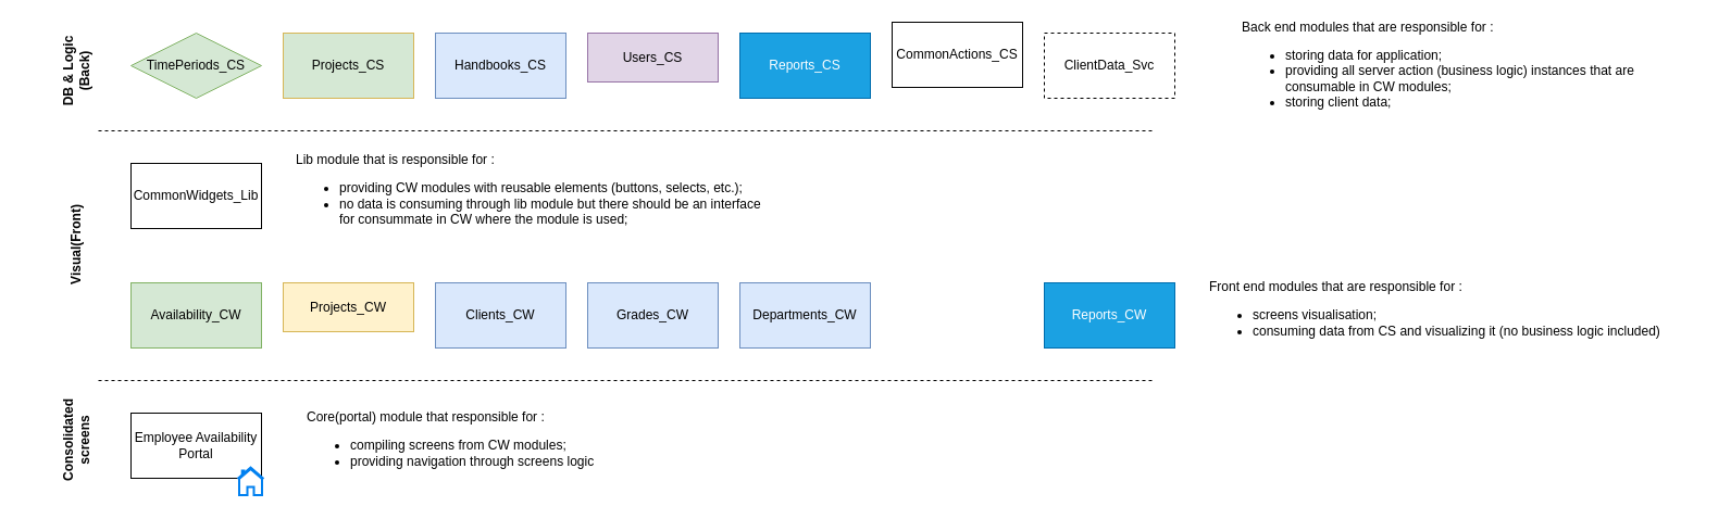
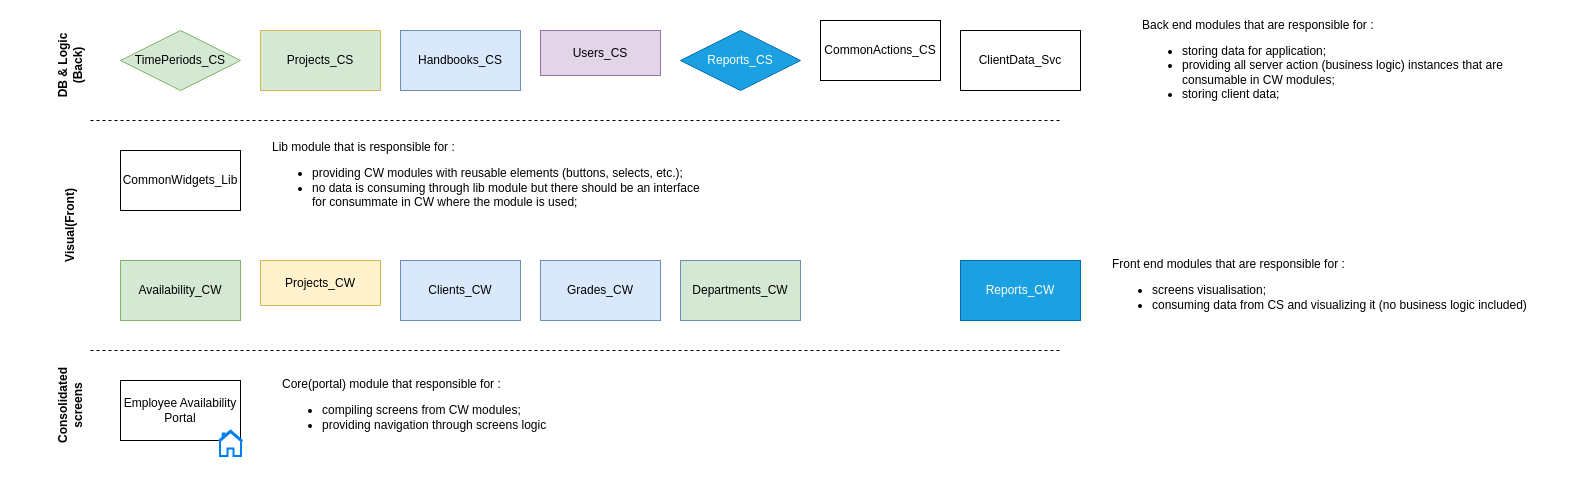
- <mxCell id="20" value="Reports_CS" style="rounded=0;whiteSpace=wrap;html=1;fillColor=#1ba1e2;fontColor=#ffffff;strokeColor=#006EAF;" parent="1" vertex="1"><mxGeometry x="680" y="30" width="120" height="60" as="geometry" /></mxCell>
+ <mxCell id="20" value="Reports_CS" style="rhombus;whiteSpace=wrap;html=1;fillColor=#1ba1e2;fontColor=#ffffff;strokeColor=#006EAF;" parent="1" vertex="1"><mxGeometry x="680" y="30" width="120" height="60" as="geometry" /></mxCell>
- <mxCell id="26" value="ClientData_Svc" style="rounded=0;whiteSpace=wrap;html=1;dashed=1;" vertex="1" parent="1"><mxGeometry x="960" y="30" width="120" height="60" as="geometry" /></mxCell>
+ <mxCell id="26" value="ClientData_Svc" style="rounded=0;whiteSpace=wrap;html=1;" vertex="1" parent="1"><mxGeometry x="960" y="30" width="120" height="60" as="geometry" /></mxCell>
- <mxCell id="14" value="Departments_CW" style="rounded=0;whiteSpace=wrap;html=1;fillColor=#dae8fc;strokeColor=#6c8ebf;" parent="1" vertex="1"><mxGeometry x="680" y="260" width="120" height="60" as="geometry" /></mxCell>
+ <mxCell id="14" value="Departments_CW" style="rounded=0;whiteSpace=wrap;html=1;fillColor=#d5e8d4;strokeColor=#6c8ebf;" parent="1" vertex="1"><mxGeometry x="680" y="260" width="120" height="60" as="geometry" /></mxCell>
